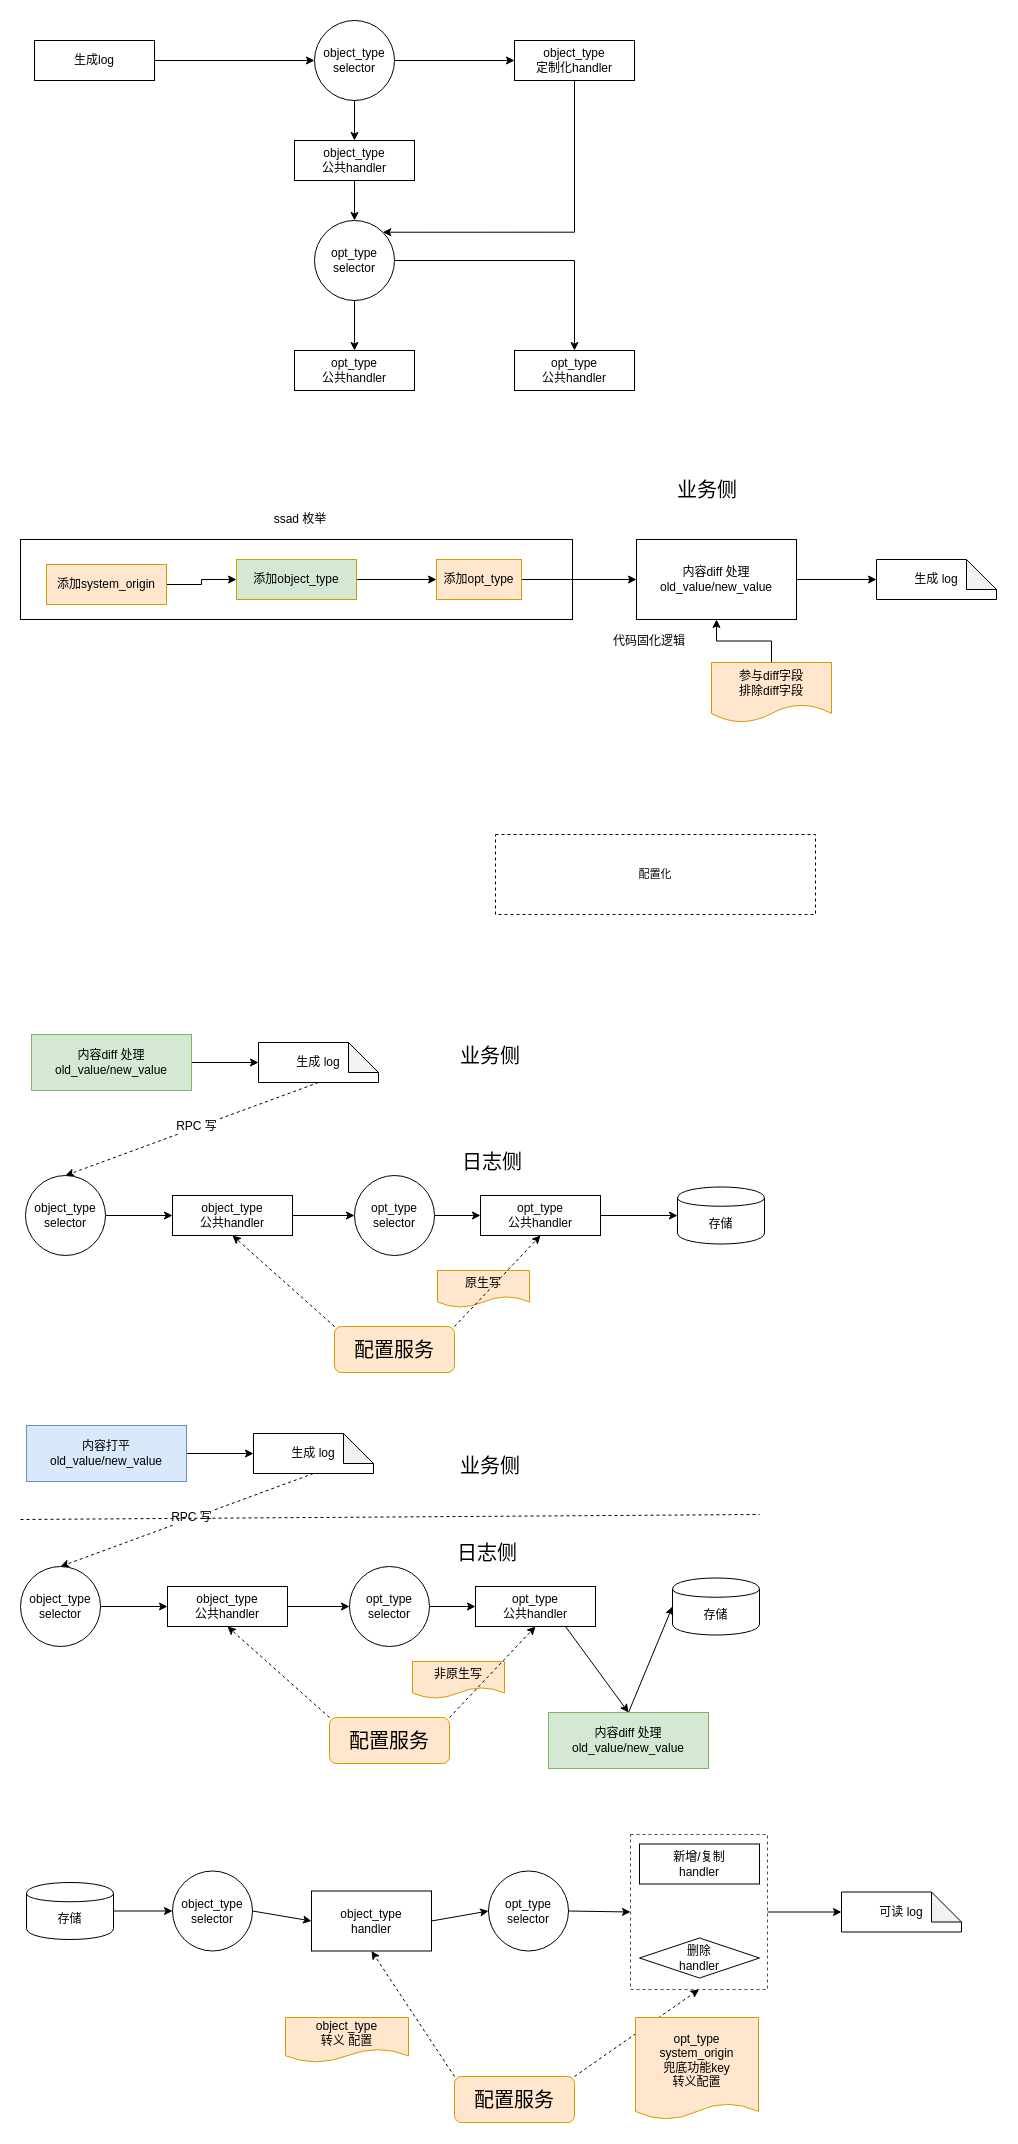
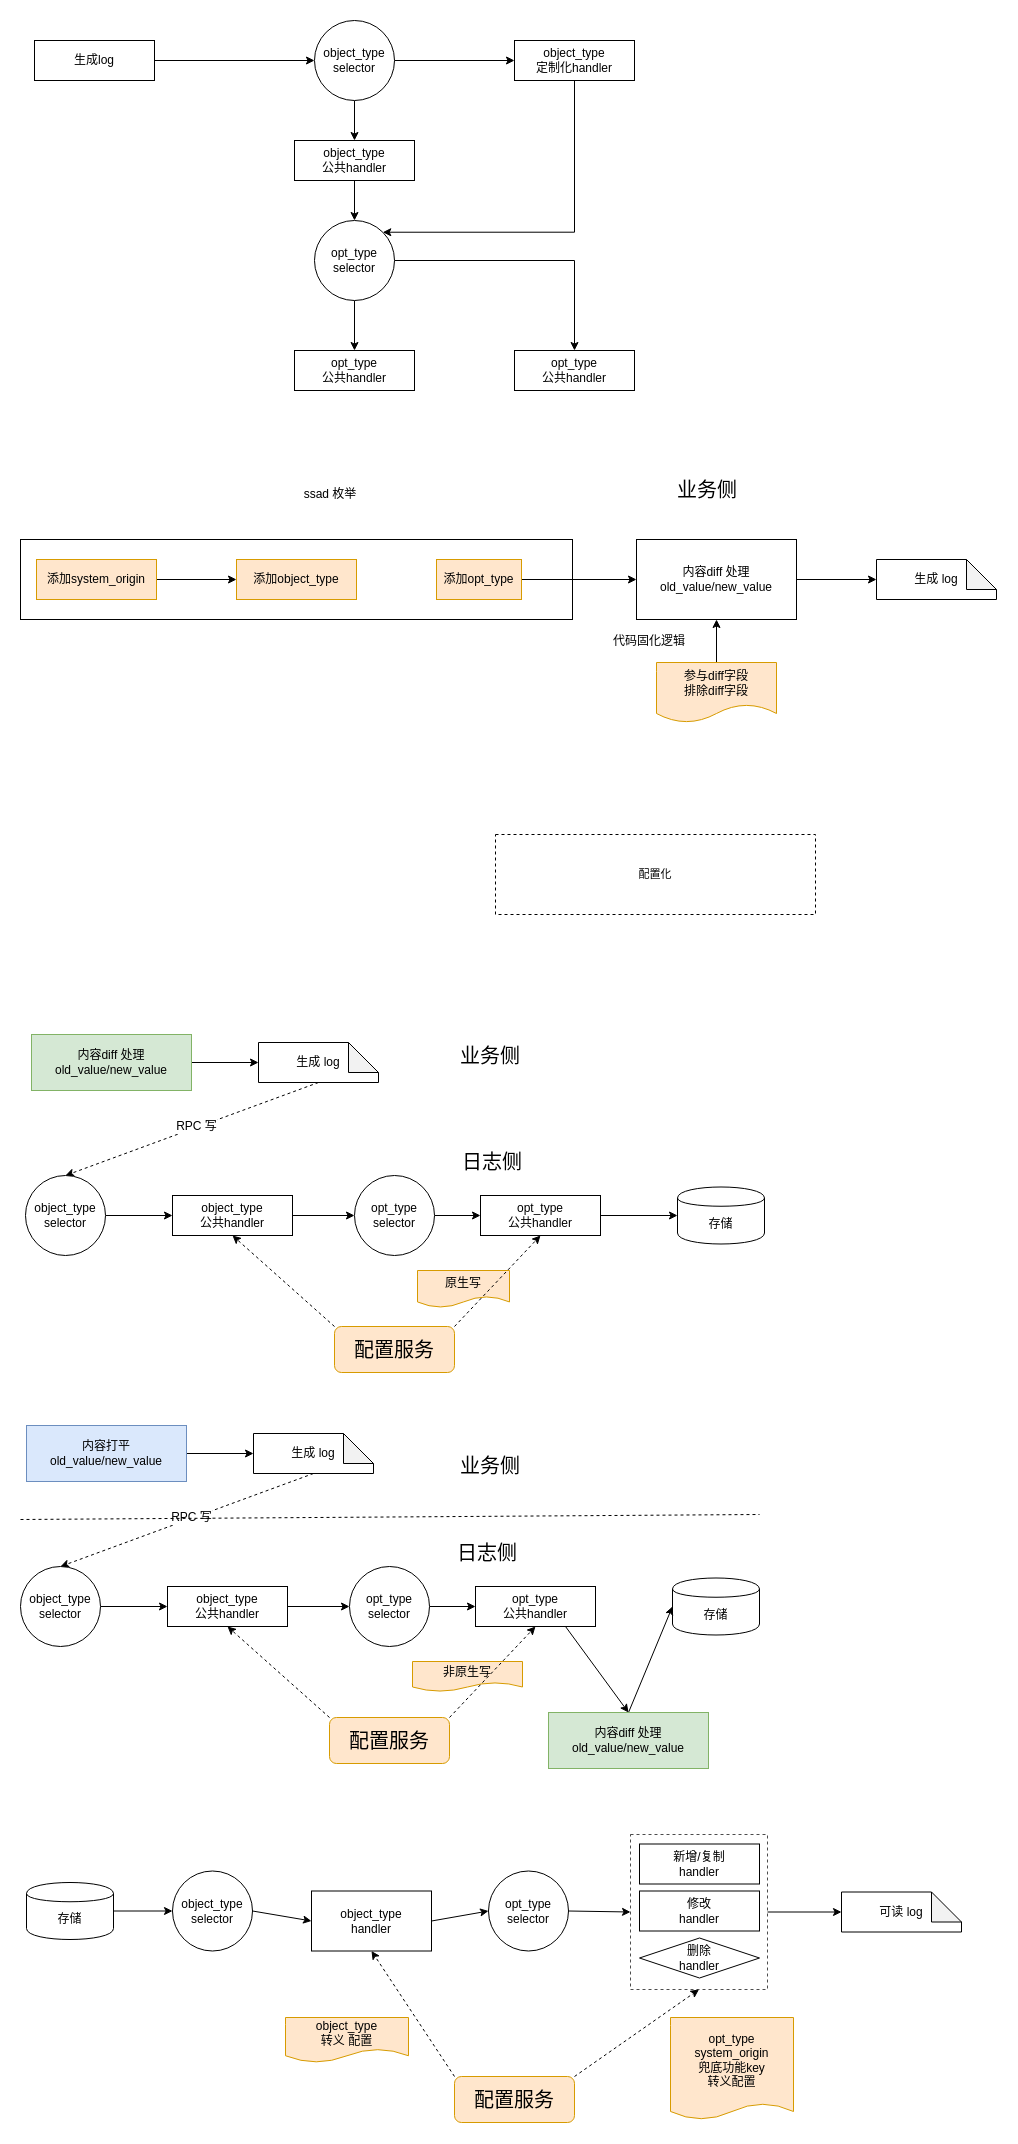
- <mxCell id="29" value="ssad 枚举" style="text;html=1;strokeColor=none;fillColor=none;align=center;verticalAlign=middle;whiteSpace=wrap;rounded=0;" vertex="1" parent="1"><mxGeometry x="246" y="509" width="108" height="20" as="geometry" /></mxCell>
+ <mxCell id="29" value="ssad 枚举" style="text;html=1;strokeColor=none;fillColor=none;align=center;verticalAlign=middle;whiteSpace=wrap;rounded=0;" vertex="1" parent="1"><mxGeometry x="276" y="484" width="108" height="20" as="geometry" /></mxCell>
- <mxCell id="18" value="添加object_type" style="rounded=0;whiteSpace=wrap;html=1;fillColor=#d5e8d4;strokeColor=#d79b00;" vertex="1" parent="1"><mxGeometry x="236" y="559" width="120" height="40" as="geometry" /></mxCell>
+ <mxCell id="18" value="添加object_type" style="rounded=0;whiteSpace=wrap;html=1;fillColor=#ffe6cc;strokeColor=#d79b00;" vertex="1" parent="1"><mxGeometry x="236" y="559" width="120" height="40" as="geometry" /></mxCell>
- <mxCell id="17" style="edgeStyle=orthogonalEdgeStyle;rounded=0;orthogonalLoop=1;jettySize=auto;html=1;exitX=1;exitY=0.5;exitDx=0;exitDy=0;entryX=0;entryY=0.5;entryDx=0;entryDy=0;" edge="1" parent="1" source="18" target="20"><mxGeometry relative="1" as="geometry" /></mxCell>
- <mxCell id="22" value="添加system_origin" style="rounded=0;whiteSpace=wrap;html=1;fillColor=#ffe6cc;strokeColor=#d79b00;" vertex="1" parent="1"><mxGeometry x="46" y="564" width="120" height="40" as="geometry" /></mxCell>
+ <mxCell id="22" value="添加system_origin" style="rounded=0;whiteSpace=wrap;html=1;fillColor=#ffe6cc;strokeColor=#d79b00;" vertex="1" parent="1"><mxGeometry x="36" y="559" width="120" height="40" as="geometry" /></mxCell>
- <mxCell id="26" value="参与diff字段&lt;br&gt;排除diff字段" style="shape=document;whiteSpace=wrap;html=1;boundedLbl=1;fillColor=#ffe6cc;strokeColor=#d79b00;" vertex="1" parent="1"><mxGeometry x="711" y="662" width="120" height="60" as="geometry" /></mxCell>
+ <mxCell id="26" value="参与diff字段&lt;br&gt;排除diff字段" style="shape=document;whiteSpace=wrap;html=1;boundedLbl=1;fillColor=#ffe6cc;strokeColor=#d79b00;" vertex="1" parent="1"><mxGeometry x="656" y="662" width="120" height="60" as="geometry" /></mxCell>
- <mxCell id="49" value="原生写" style="shape=document;whiteSpace=wrap;html=1;boundedLbl=1;fillColor=#ffe6cc;strokeColor=#d79b00;" vertex="1" parent="1"><mxGeometry x="437" y="1270" width="92" height="37" as="geometry" /></mxCell>
+ <mxCell id="49" value="原生写" style="shape=document;whiteSpace=wrap;html=1;boundedLbl=1;fillColor=#ffe6cc;strokeColor=#d79b00;" vertex="1" parent="1"><mxGeometry x="417" y="1270" width="92" height="37" as="geometry" /></mxCell>
- <mxCell id="71" value="非原生写" style="shape=document;whiteSpace=wrap;html=1;boundedLbl=1;fillColor=#ffe6cc;strokeColor=#d79b00;" vertex="1" parent="1"><mxGeometry x="412" y="1661" width="92" height="37" as="geometry" /></mxCell>
+ <mxCell id="71" value="非原生写" style="shape=document;whiteSpace=wrap;html=1;boundedLbl=1;fillColor=#ffe6cc;strokeColor=#d79b00;" vertex="1" parent="1"><mxGeometry x="412" y="1661" width="110" height="30" as="geometry" /></mxCell>
+ <mxCell id="88" value="修改&lt;br&gt;handler" style="rounded=0;whiteSpace=wrap;html=1;" vertex="1" parent="1"><mxGeometry x="639" y="1890.5" width="120" height="40" as="geometry" /></mxCell>
- <mxCell id="87" value="opt_type&lt;br&gt;system_origin&lt;br&gt;兜底功能key&lt;br&gt;转义配置" style="shape=document;whiteSpace=wrap;html=1;boundedLbl=1;fillColor=#ffe6cc;strokeColor=#d79b00;size=0.157;" vertex="1" parent="1"><mxGeometry x="635" y="2017" width="123" height="102" as="geometry" /></mxCell>
+ <mxCell id="87" value="opt_type&lt;br&gt;system_origin&lt;br&gt;兜底功能key&lt;br&gt;转义配置" style="shape=document;whiteSpace=wrap;html=1;boundedLbl=1;fillColor=#ffe6cc;strokeColor=#d79b00;size=0.157;" vertex="1" parent="1"><mxGeometry x="670" y="2017" width="123" height="102" as="geometry" /></mxCell>
